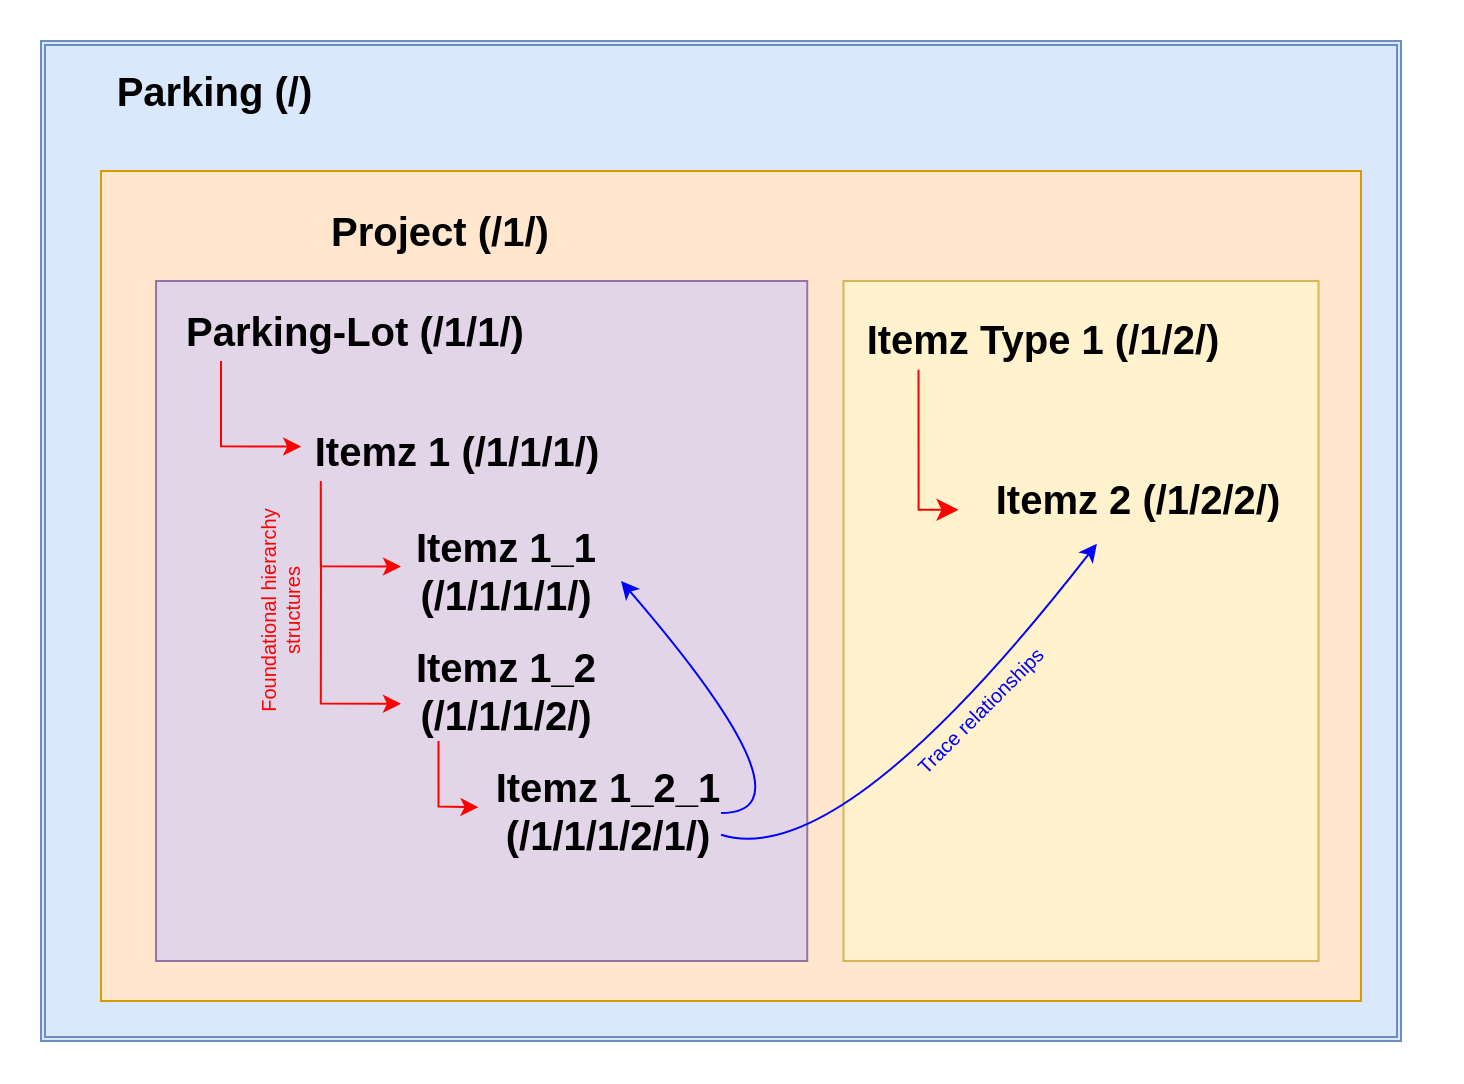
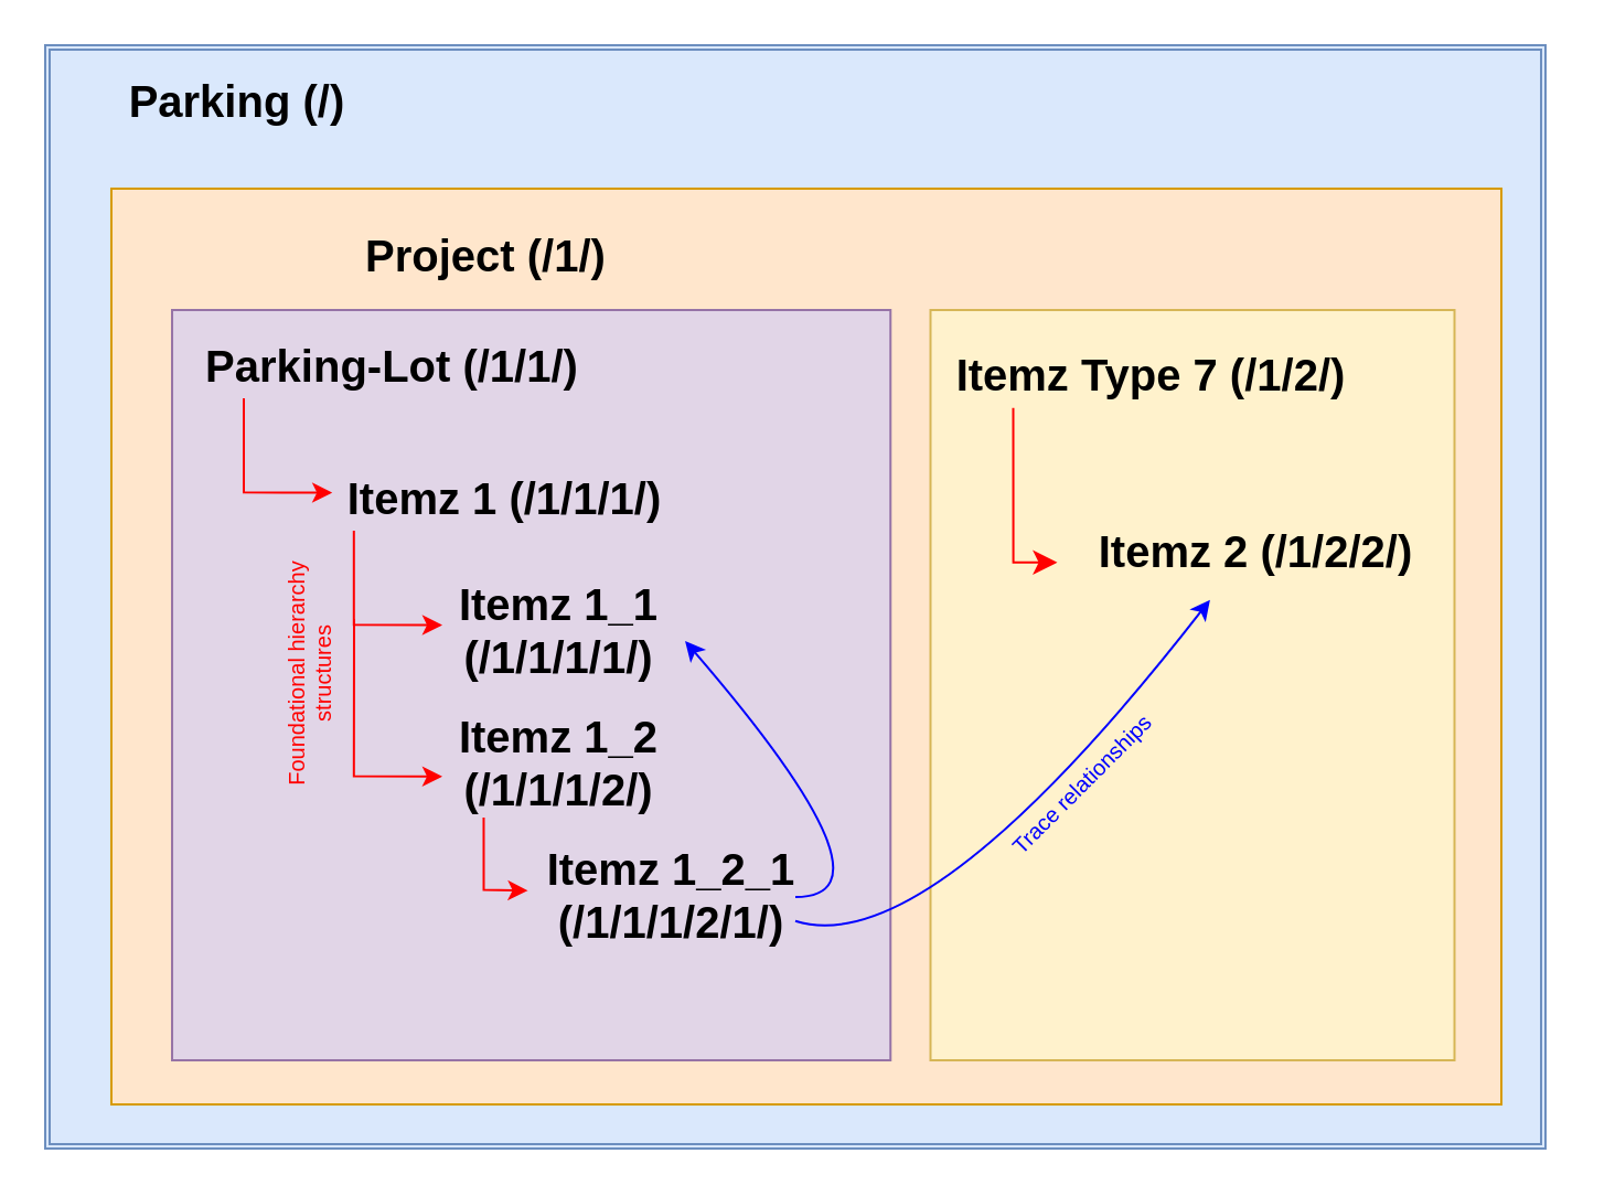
- <mxCell id="10" value="&lt;span style=&quot;font-size: 20px;&quot;&gt;&lt;b&gt;Itemz Type 1 (/1/2/)&lt;/b&gt;&lt;/span&gt;" style="text;strokeColor=none;align=center;fillColor=none;html=1;verticalAlign=middle;whiteSpace=wrap;rounded=0;" vertex="1" parent="1"><mxGeometry x="428.75" y="154.38" width="185" height="30" as="geometry" /></mxCell>
+ <mxCell id="10" value="&lt;span style=&quot;font-size: 20px;&quot;&gt;&lt;b&gt;Itemz Type 7 (/1/2/)&lt;/b&gt;&lt;/span&gt;" style="text;strokeColor=none;align=center;fillColor=none;html=1;verticalAlign=middle;whiteSpace=wrap;rounded=0;" vertex="1" parent="1"><mxGeometry x="428.75" y="154.38" width="185" height="30" as="geometry" /></mxCell>
